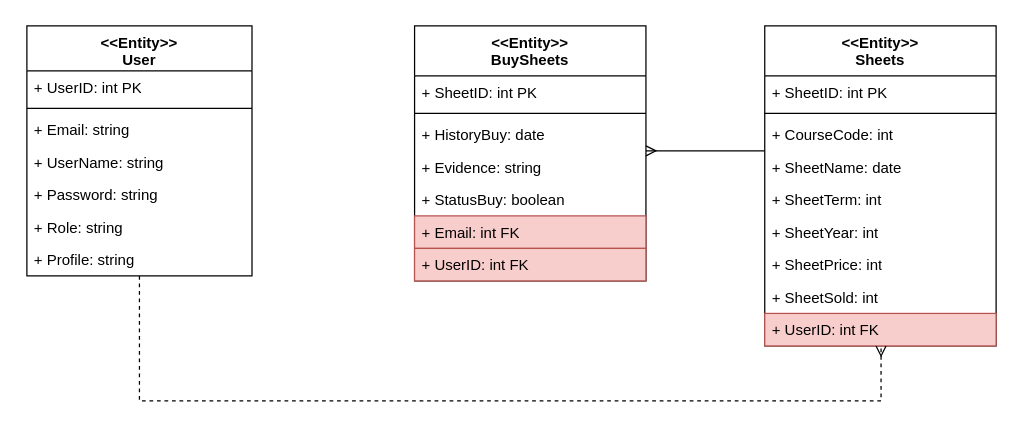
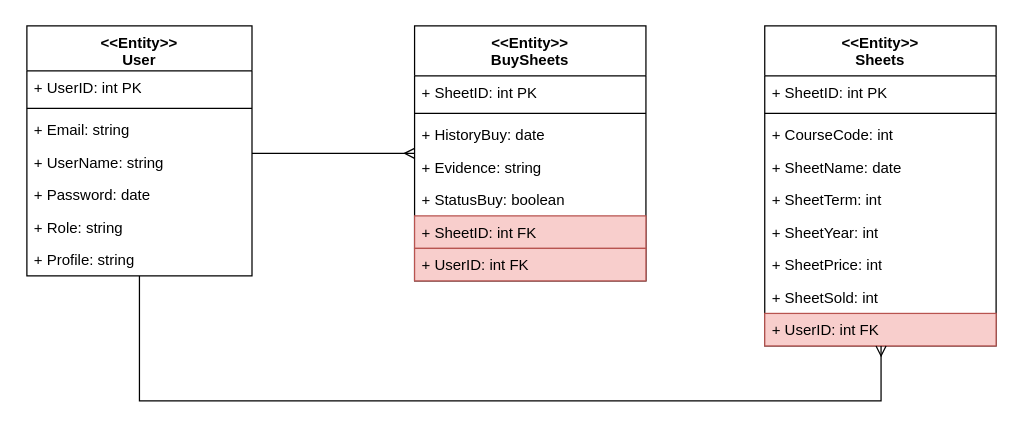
- <mxCell id="3" style="edgeStyle=orthogonalEdgeStyle;rounded=0;orthogonalLoop=1;jettySize=auto;html=1;endArrow=ERmany;endFill=0;" edge="1" parent="1" source="4" target="23"><mxGeometry relative="1" as="geometry"><Array as="points"><mxPoint x="541" y="120" /><mxPoint x="541" y="120" /></Array></mxGeometry></mxCell>
+ <mxCell id="2" style="edgeStyle=orthogonalEdgeStyle;rounded=0;orthogonalLoop=1;jettySize=auto;html=1;endArrow=none;startFill=0;startArrow=ERmany;" edge="1" parent="1" source="23" target="15"><mxGeometry relative="1" as="geometry"><Array as="points"><mxPoint x="241" y="122" /><mxPoint x="241" y="122" /></Array></mxGeometry></mxCell>
- <mxCell id="20" value="+ Password: string" style="text;align=left;verticalAlign=top;spacingLeft=4;spacingRight=4;overflow=hidden;rotatable=0;points=[[0,0.5],[1,0.5]];portConstraint=eastwest;whiteSpace=wrap;html=1;" vertex="1" parent="15"><mxGeometry y="122" width="180" height="26" as="geometry" /></mxCell>
+ <mxCell id="20" value="+ Password: date" style="text;align=left;verticalAlign=top;spacingLeft=4;spacingRight=4;overflow=hidden;rotatable=0;points=[[0,0.5],[1,0.5]];portConstraint=eastwest;whiteSpace=wrap;html=1;" vertex="1" parent="15"><mxGeometry y="122" width="180" height="26" as="geometry" /></mxCell>
- <mxCell id="29" value="+ Email: int FK" style="text;align=left;verticalAlign=top;spacingLeft=4;spacingRight=4;overflow=hidden;rotatable=0;points=[[0,0.5],[1,0.5]];portConstraint=eastwest;whiteSpace=wrap;html=1;fillColor=#f8cecc;strokeColor=#b85450;" vertex="1" parent="23"><mxGeometry y="152" width="185" height="26" as="geometry" /></mxCell>
+ <mxCell id="29" value="+ SheetID: int FK" style="text;align=left;verticalAlign=top;spacingLeft=4;spacingRight=4;overflow=hidden;rotatable=0;points=[[0,0.5],[1,0.5]];portConstraint=eastwest;whiteSpace=wrap;html=1;fillColor=#f8cecc;strokeColor=#b85450;" vertex="1" parent="23"><mxGeometry y="152" width="185" height="26" as="geometry" /></mxCell>
- <mxCell id="14" style="edgeStyle=orthogonalEdgeStyle;rounded=0;orthogonalLoop=1;jettySize=auto;html=1;endArrow=ERmany;endFill=0;dashed=1;" edge="1" parent="1" source="15" target="4"><mxGeometry relative="1" as="geometry"><Array as="points"><mxPoint x="111" y="320" /><mxPoint x="704" y="320" /></Array></mxGeometry></mxCell>
+ <mxCell id="14" style="edgeStyle=orthogonalEdgeStyle;rounded=0;orthogonalLoop=1;jettySize=auto;html=1;endArrow=ERmany;endFill=0;" edge="1" parent="1" source="15" target="4"><mxGeometry relative="1" as="geometry"><Array as="points"><mxPoint x="111" y="320" /><mxPoint x="704" y="320" /></Array></mxGeometry></mxCell>
